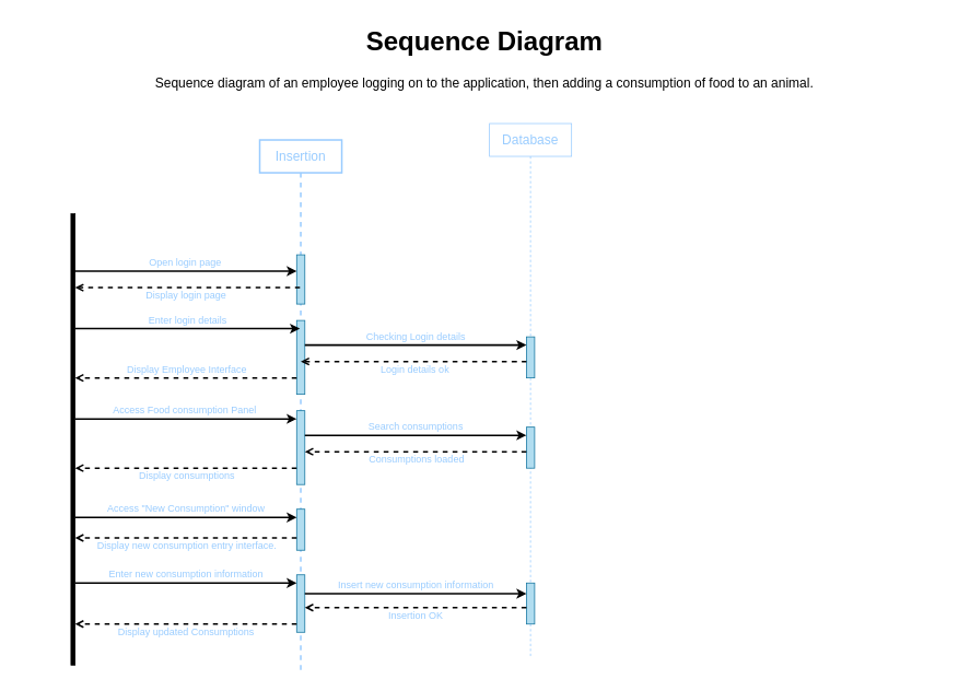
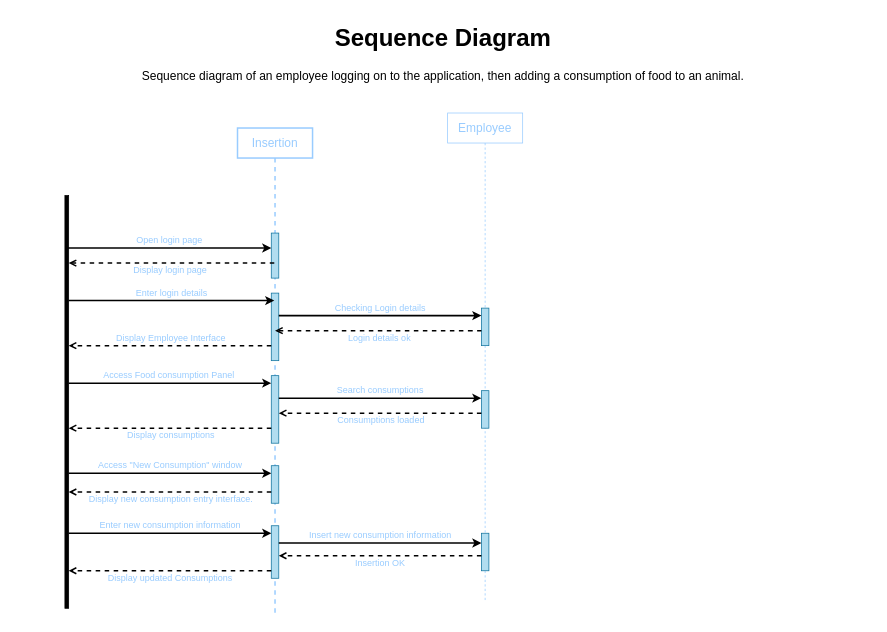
- <mxCell id="10" value="Database" style="shape=umlLifeline;perimeter=lifelinePerimeter;whiteSpace=wrap;html=1;container=1;collapsible=0;recursiveResize=0;outlineConnect=0;fontSize=16;fontColor=#99CCFF;strokeColor=#99CCFF;" vertex="1" parent="1"><mxGeometry x="596" y="150" width="100" height="650" as="geometry" /></mxCell>
+ <mxCell id="10" value="Employee" style="shape=umlLifeline;perimeter=lifelinePerimeter;whiteSpace=wrap;html=1;container=1;collapsible=0;recursiveResize=0;outlineConnect=0;fontSize=16;fontColor=#99CCFF;strokeColor=#99CCFF;" vertex="1" parent="1"><mxGeometry x="596" y="150" width="100" height="650" as="geometry" /></mxCell>
